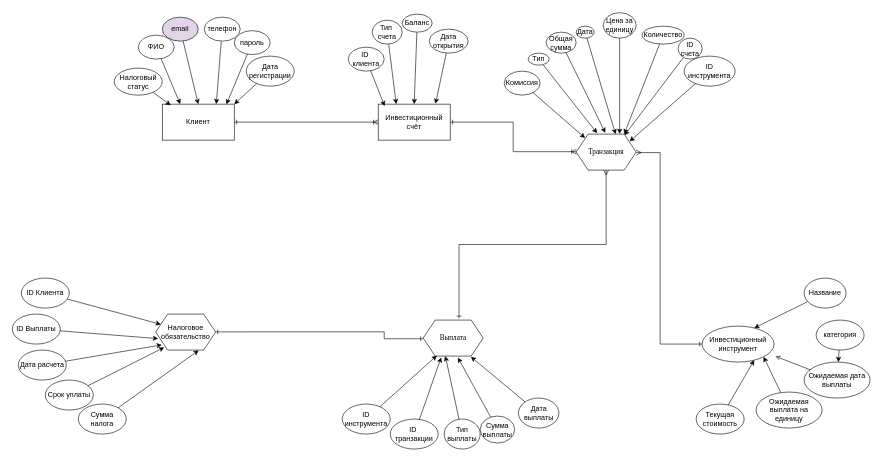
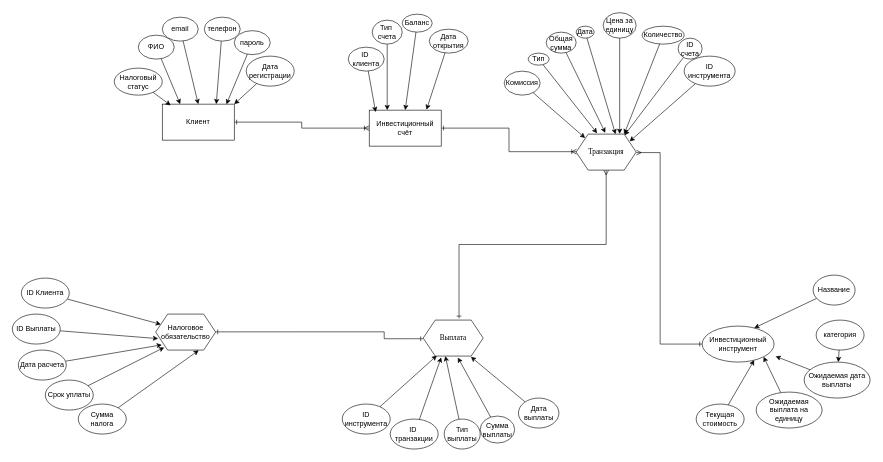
- <mxCell id="52" value="email" style="ellipse;whiteSpace=wrap;html=1;container=0;fillColor=#e1d5e7;" parent="1" vertex="1"><mxGeometry x="270" y="28" width="60" height="40" as="geometry" /></mxCell>
+ <mxCell id="52" value="email" style="ellipse;whiteSpace=wrap;html=1;container=0;" parent="1" vertex="1"><mxGeometry x="270" y="28" width="60" height="40" as="geometry" /></mxCell>
- <mxCell id="6" value="Инвестиционный счёт" style="rounded=0;whiteSpace=wrap;html=1;" parent="1" vertex="1"><mxGeometry x="630" y="173" width="120" height="60" as="geometry" /></mxCell>
+ <mxCell id="6" value="Инвестиционный счёт" style="rounded=0;whiteSpace=wrap;html=1;" parent="1" vertex="1"><mxGeometry x="615" y="183" width="120" height="60" as="geometry" /></mxCell>
- <mxCell id="8" value="Название" style="ellipse;whiteSpace=wrap;html=1;" parent="1" vertex="1"><mxGeometry x="1340" y="463" width="70" height="50" as="geometry" /></mxCell>
+ <mxCell id="8" value="Название" style="ellipse;whiteSpace=wrap;html=1;" parent="1" vertex="1"><mxGeometry x="1355" y="458" width="70" height="50" as="geometry" /></mxCell>
- <mxCell id="76" style="rounded=0;orthogonalLoop=1;jettySize=auto;html=1;entryX=1.021;entryY=0.842;entryDx=0;entryDy=0;entryPerimeter=0;endArrow=open;" parent="1" source="75" target="4" edge="1"><mxGeometry relative="1" as="geometry" /></mxCell>
+ <mxCell id="76" style="rounded=0;orthogonalLoop=1;jettySize=auto;html=1;entryX=1.021;entryY=0.842;entryDx=0;entryDy=0;entryPerimeter=0;" parent="1" source="75" target="4" edge="1"><mxGeometry relative="1" as="geometry" /></mxCell>
